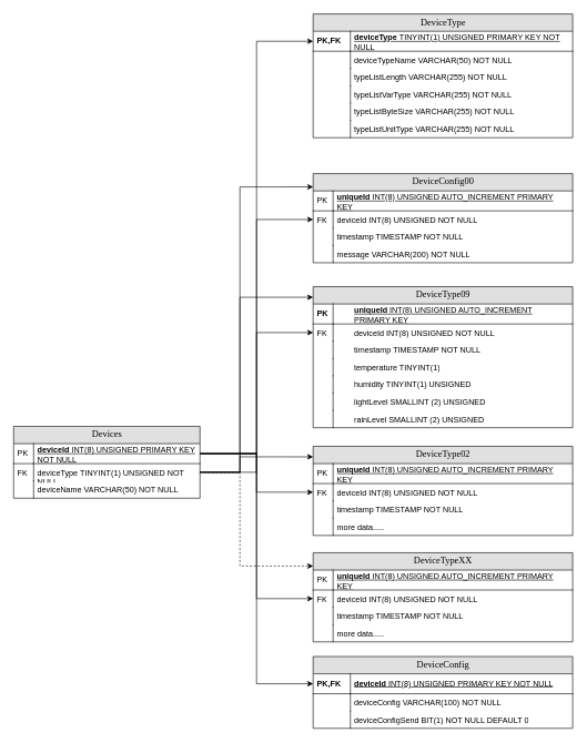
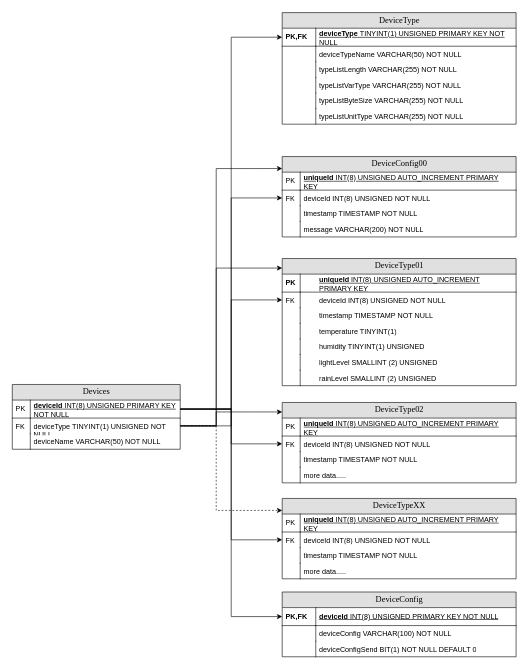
- <mxCell id="2" value="DeviceType09" style="swimlane;html=1;fontStyle=0;childLayout=stackLayout;horizontal=1;startSize=26;fillColor=#e0e0e0;horizontalStack=0;resizeParent=1;resizeLast=0;collapsible=1;marginBottom=0;swimlaneFillColor=#ffffff;align=center;rounded=0;shadow=0;comic=0;labelBackgroundColor=none;strokeWidth=1;fontFamily=Verdana;fontSize=14" parent="1" vertex="1"><mxGeometry x="470" y="430" width="390" height="212" as="geometry" /></mxCell>
+ <mxCell id="2" value="DeviceType01" style="swimlane;html=1;fontStyle=0;childLayout=stackLayout;horizontal=1;startSize=26;fillColor=#e0e0e0;horizontalStack=0;resizeParent=1;resizeLast=0;collapsible=1;marginBottom=0;swimlaneFillColor=#ffffff;align=center;rounded=0;shadow=0;comic=0;labelBackgroundColor=none;strokeWidth=1;fontFamily=Verdana;fontSize=14" parent="1" vertex="1"><mxGeometry x="470" y="430" width="390" height="212" as="geometry" /></mxCell>
